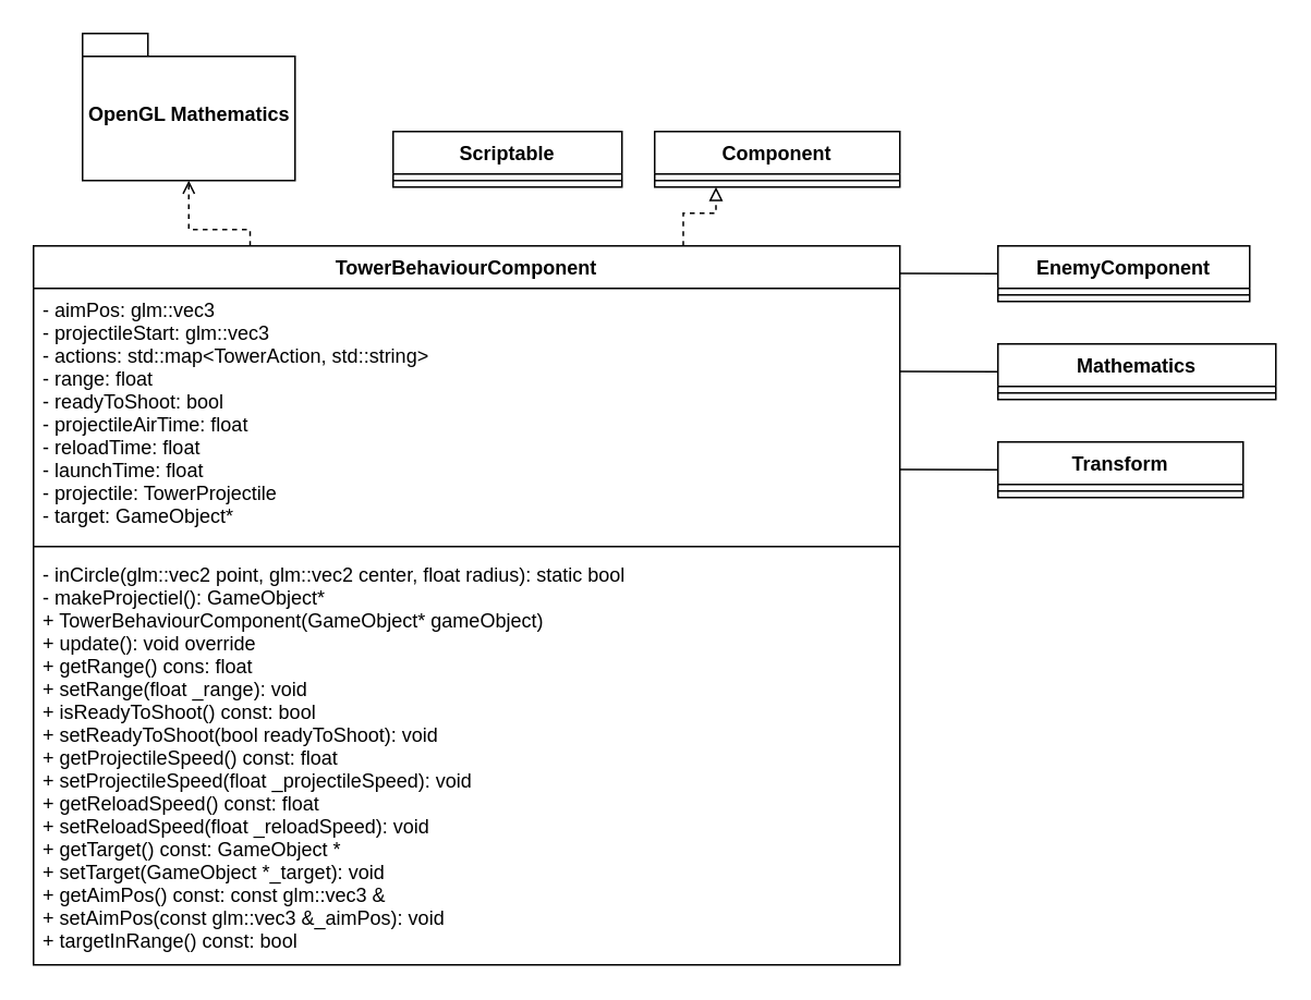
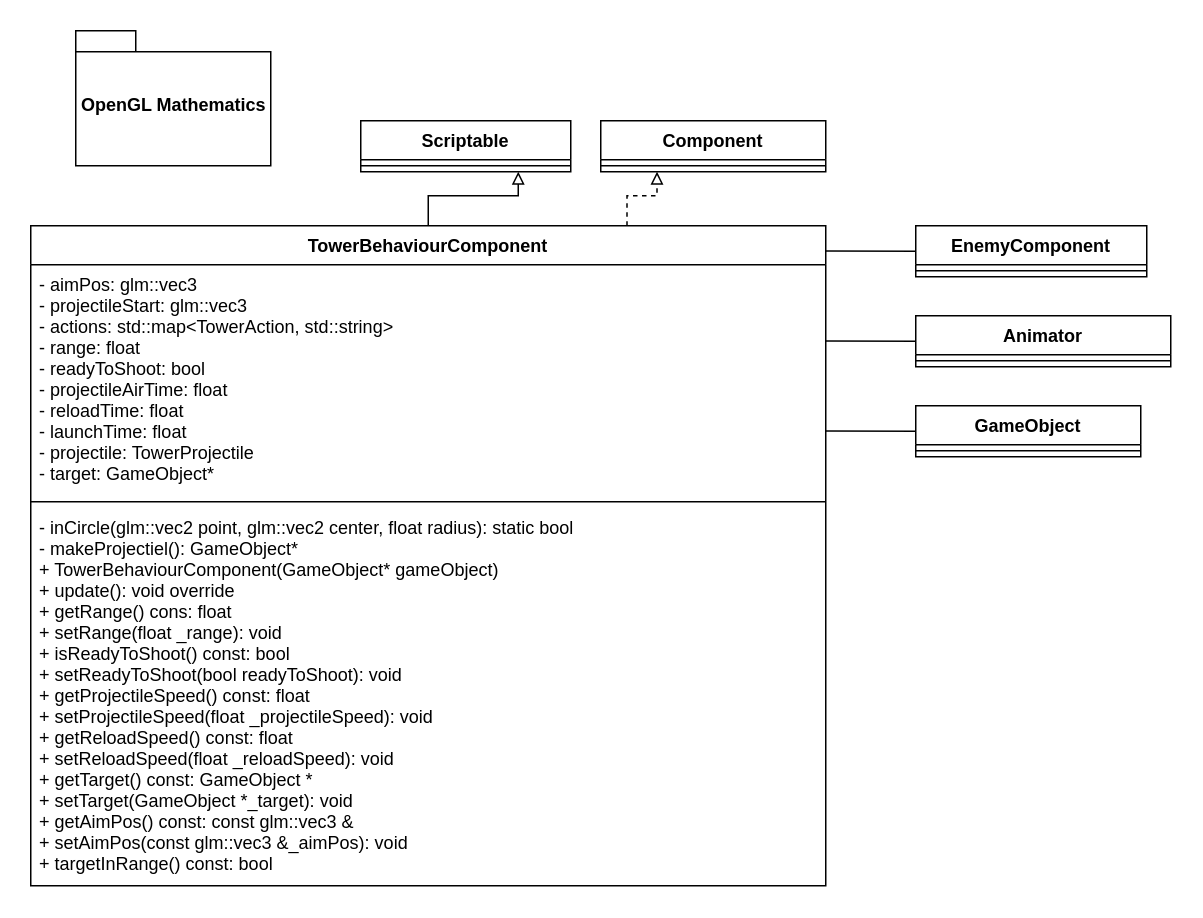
+ <mxCell id="2" style="edgeStyle=orthogonalEdgeStyle;rounded=0;orthogonalLoop=1;jettySize=auto;html=1;exitX=0.5;exitY=0;exitDx=0;exitDy=0;entryX=0.75;entryY=1;entryDx=0;entryDy=0;endArrow=block;endFill=0;" parent="1" source="4" target="10" edge="1"><mxGeometry relative="1" as="geometry" /></mxCell>
- <mxCell id="15" style="edgeStyle=orthogonalEdgeStyle;rounded=0;orthogonalLoop=1;jettySize=auto;html=1;exitX=0.25;exitY=0;exitDx=0;exitDy=0;entryX=0.5;entryY=1;entryDx=0;entryDy=0;entryPerimeter=0;endArrow=open;endFill=0;dashed=1;" parent="1" source="4" target="14" edge="1"><mxGeometry relative="1" as="geometry"><Array as="points"><mxPoint x="153" y="140" /><mxPoint x="115" y="140" /></Array></mxGeometry></mxCell>
- <mxCell id="16" value="Mathematics" style="swimlane;fontStyle=1;align=center;verticalAlign=top;childLayout=stackLayout;horizontal=1;startSize=26;horizontalStack=0;resizeParent=1;resizeParentMax=0;resizeLast=0;collapsible=1;marginBottom=0;" parent="1" vertex="1"><mxGeometry x="610" y="210" width="170" height="34" as="geometry" /></mxCell>
+ <mxCell id="16" value="Animator" style="swimlane;fontStyle=1;align=center;verticalAlign=top;childLayout=stackLayout;horizontal=1;startSize=26;horizontalStack=0;resizeParent=1;resizeParentMax=0;resizeLast=0;collapsible=1;marginBottom=0;" parent="1" vertex="1"><mxGeometry x="610" y="210" width="170" height="34" as="geometry" /></mxCell>
- <mxCell id="8" value="Transform" style="swimlane;fontStyle=1;align=center;verticalAlign=top;childLayout=stackLayout;horizontal=1;startSize=26;horizontalStack=0;resizeParent=1;resizeParentMax=0;resizeLast=0;collapsible=1;marginBottom=0;" parent="1" vertex="1"><mxGeometry x="610" y="270" width="150" height="34" as="geometry" /></mxCell>
+ <mxCell id="8" value="GameObject" style="swimlane;fontStyle=1;align=center;verticalAlign=top;childLayout=stackLayout;horizontal=1;startSize=26;horizontalStack=0;resizeParent=1;resizeParentMax=0;resizeLast=0;collapsible=1;marginBottom=0;" parent="1" vertex="1"><mxGeometry x="610" y="270" width="150" height="34" as="geometry" /></mxCell>
